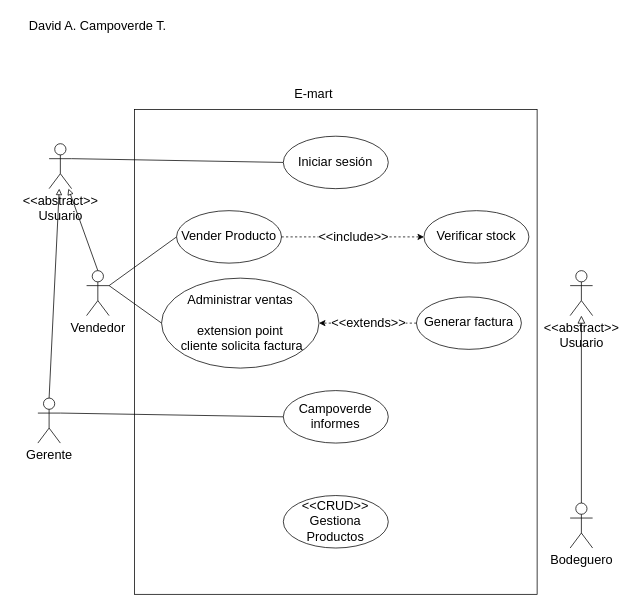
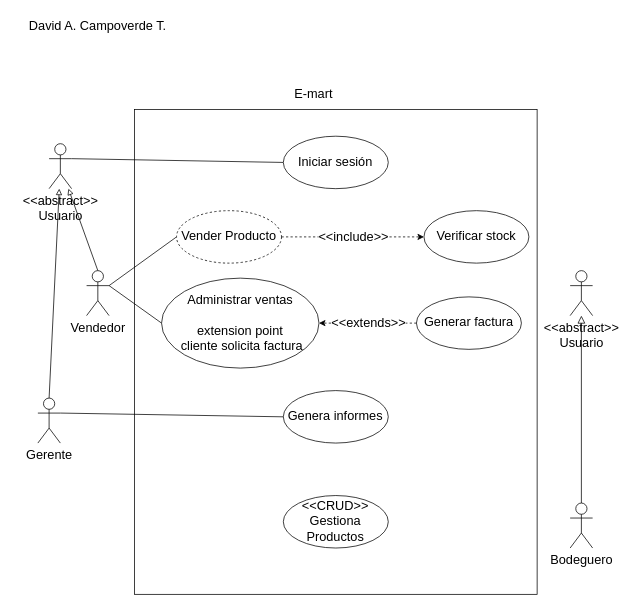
- <mxCell id="12" value="Vender Producto" style="ellipse;whiteSpace=wrap;html=1;fontSize=17;" parent="1" vertex="1"><mxGeometry x="235" y="280" width="140" height="70" as="geometry" /></mxCell>
+ <mxCell id="12" value="Vender Producto" style="ellipse;whiteSpace=wrap;html=1;fontSize=17;dashed=1;" parent="1" vertex="1"><mxGeometry x="235" y="280" width="140" height="70" as="geometry" /></mxCell>
- <mxCell id="11" value="Campoverde informes" style="ellipse;whiteSpace=wrap;html=1;fontSize=17;" parent="1" vertex="1"><mxGeometry x="377.42" y="520" width="140" height="70" as="geometry" /></mxCell>
+ <mxCell id="11" value="Genera informes" style="ellipse;whiteSpace=wrap;html=1;fontSize=17;" parent="1" vertex="1"><mxGeometry x="377.42" y="520" width="140" height="70" as="geometry" /></mxCell>
